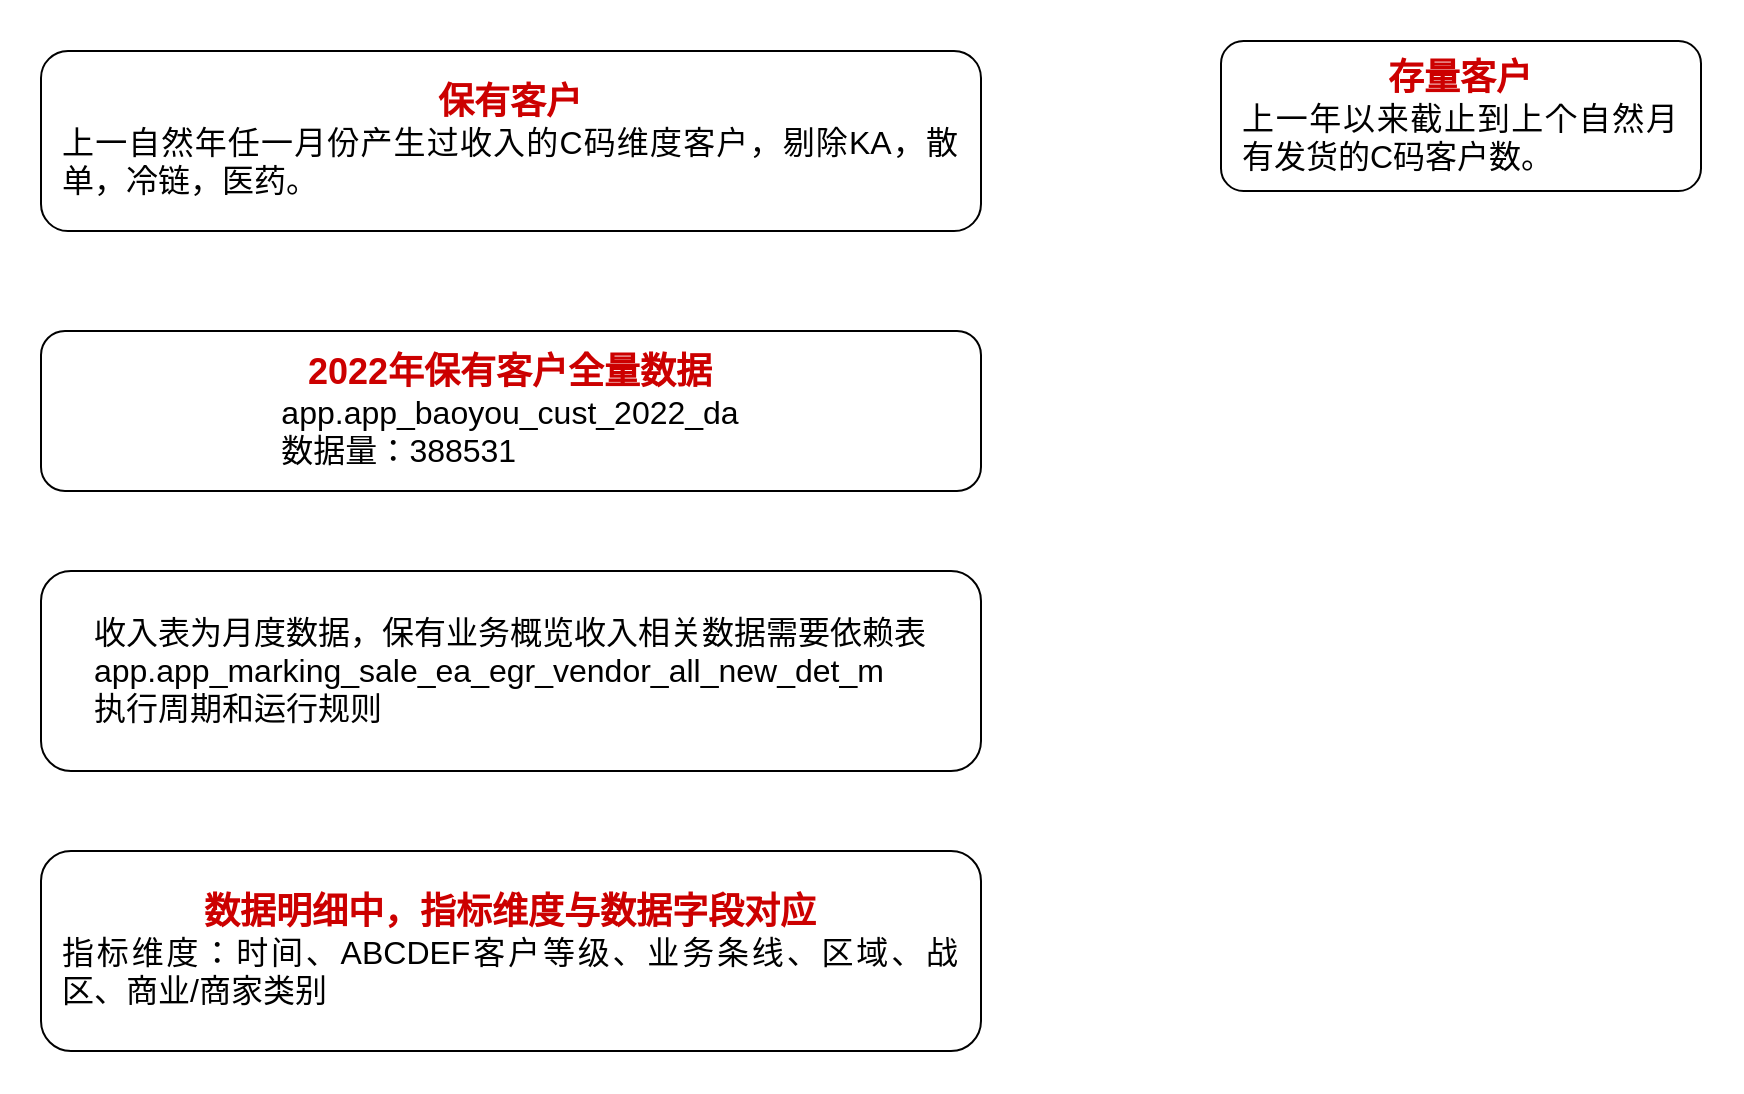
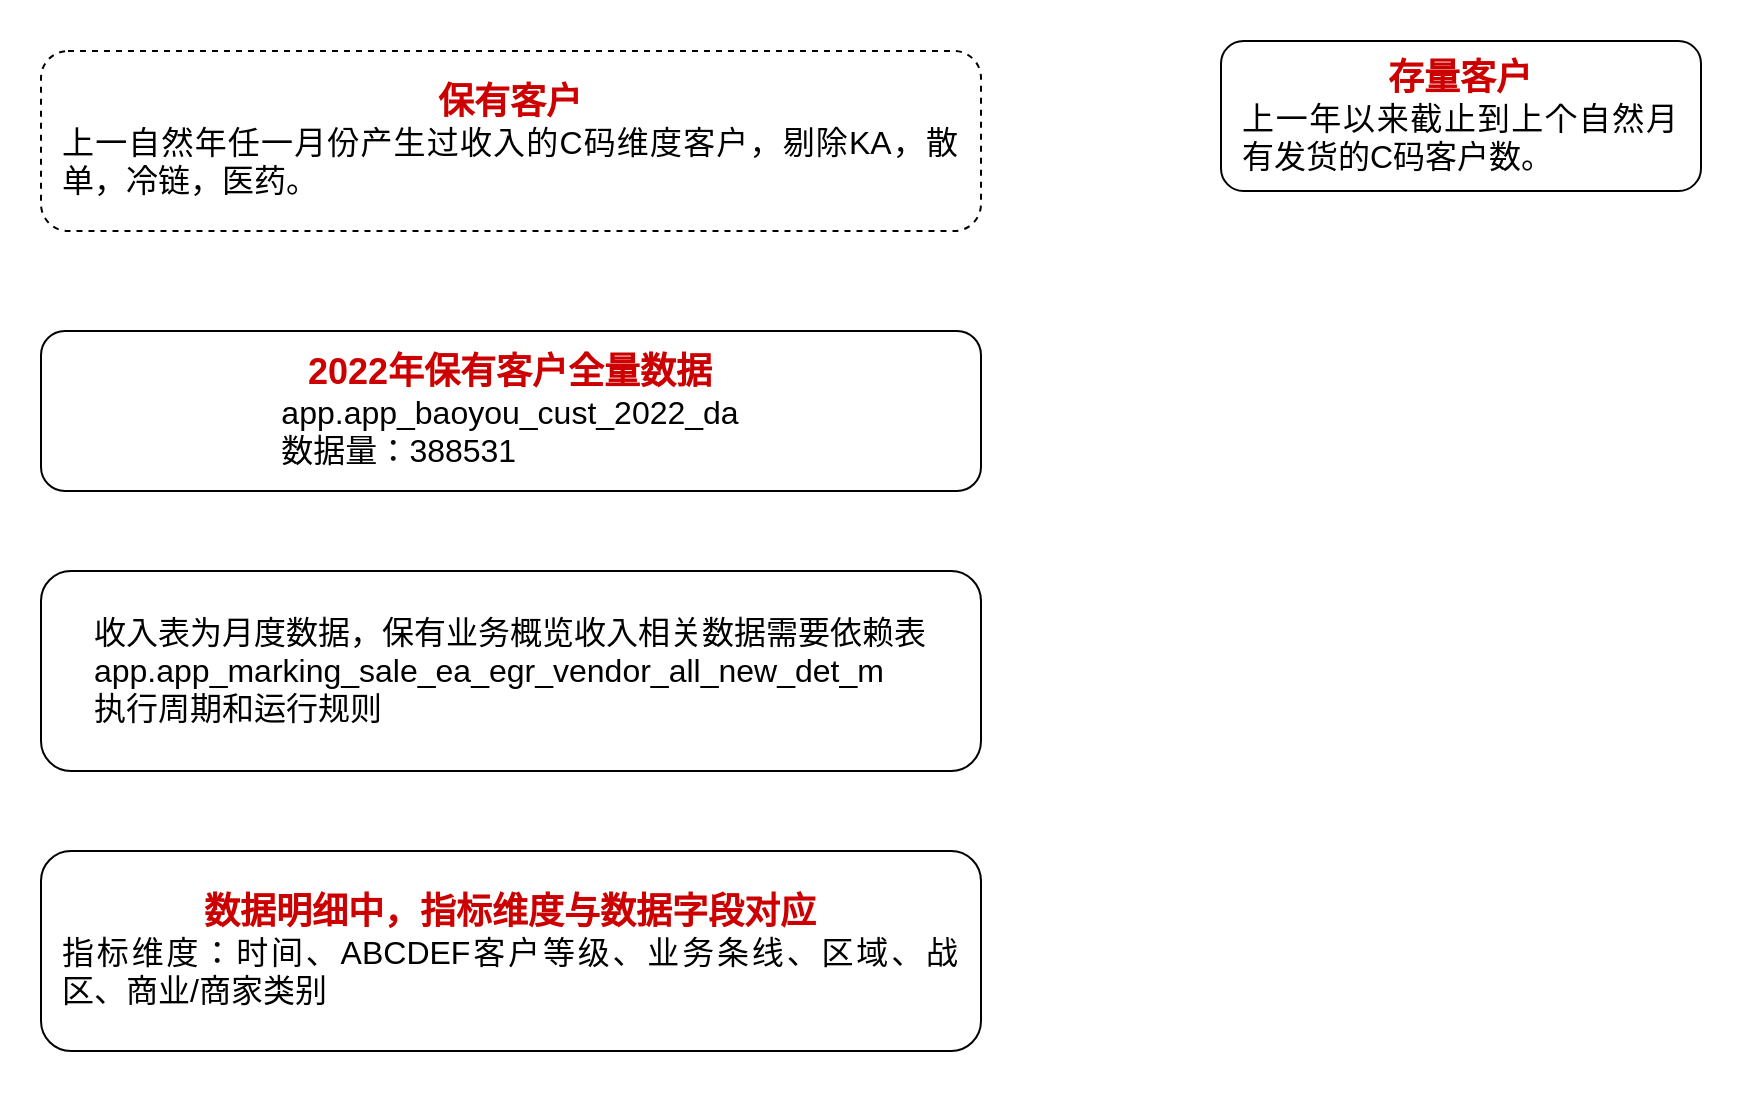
- <mxCell id="2" value="&lt;div style=&quot;&quot;&gt;&lt;span style=&quot;background-color: initial;&quot;&gt;&lt;b style=&quot;&quot;&gt;&lt;font color=&quot;#cc0000&quot; style=&quot;font-size: 18px;&quot;&gt;保有客户&lt;/font&gt;&lt;/b&gt;&lt;/span&gt;&lt;/div&gt;&lt;div style=&quot;text-align: justify;&quot;&gt;&lt;span style=&quot;font-size: 16px; background-color: initial;&quot;&gt;上一自然年任一月份产生过收入的C码维度客户，剔除KA，散单，冷链，医药。&lt;/span&gt;&lt;/div&gt;" style="rounded=1;whiteSpace=wrap;html=1;horizontal=1;spacingLeft=10;spacingRight=10;" parent="1" vertex="1"><mxGeometry x="20" y="25" width="470" height="90" as="geometry" /></mxCell>
+ <mxCell id="2" value="&lt;div style=&quot;&quot;&gt;&lt;span style=&quot;background-color: initial;&quot;&gt;&lt;b style=&quot;&quot;&gt;&lt;font color=&quot;#cc0000&quot; style=&quot;font-size: 18px;&quot;&gt;保有客户&lt;/font&gt;&lt;/b&gt;&lt;/span&gt;&lt;/div&gt;&lt;div style=&quot;text-align: justify;&quot;&gt;&lt;span style=&quot;font-size: 16px; background-color: initial;&quot;&gt;上一自然年任一月份产生过收入的C码维度客户，剔除KA，散单，冷链，医药。&lt;/span&gt;&lt;/div&gt;" style="rounded=1;whiteSpace=wrap;html=1;horizontal=1;spacingLeft=10;spacingRight=10;dashed=1;" parent="1" vertex="1"><mxGeometry x="20" y="25" width="470" height="90" as="geometry" /></mxCell>
